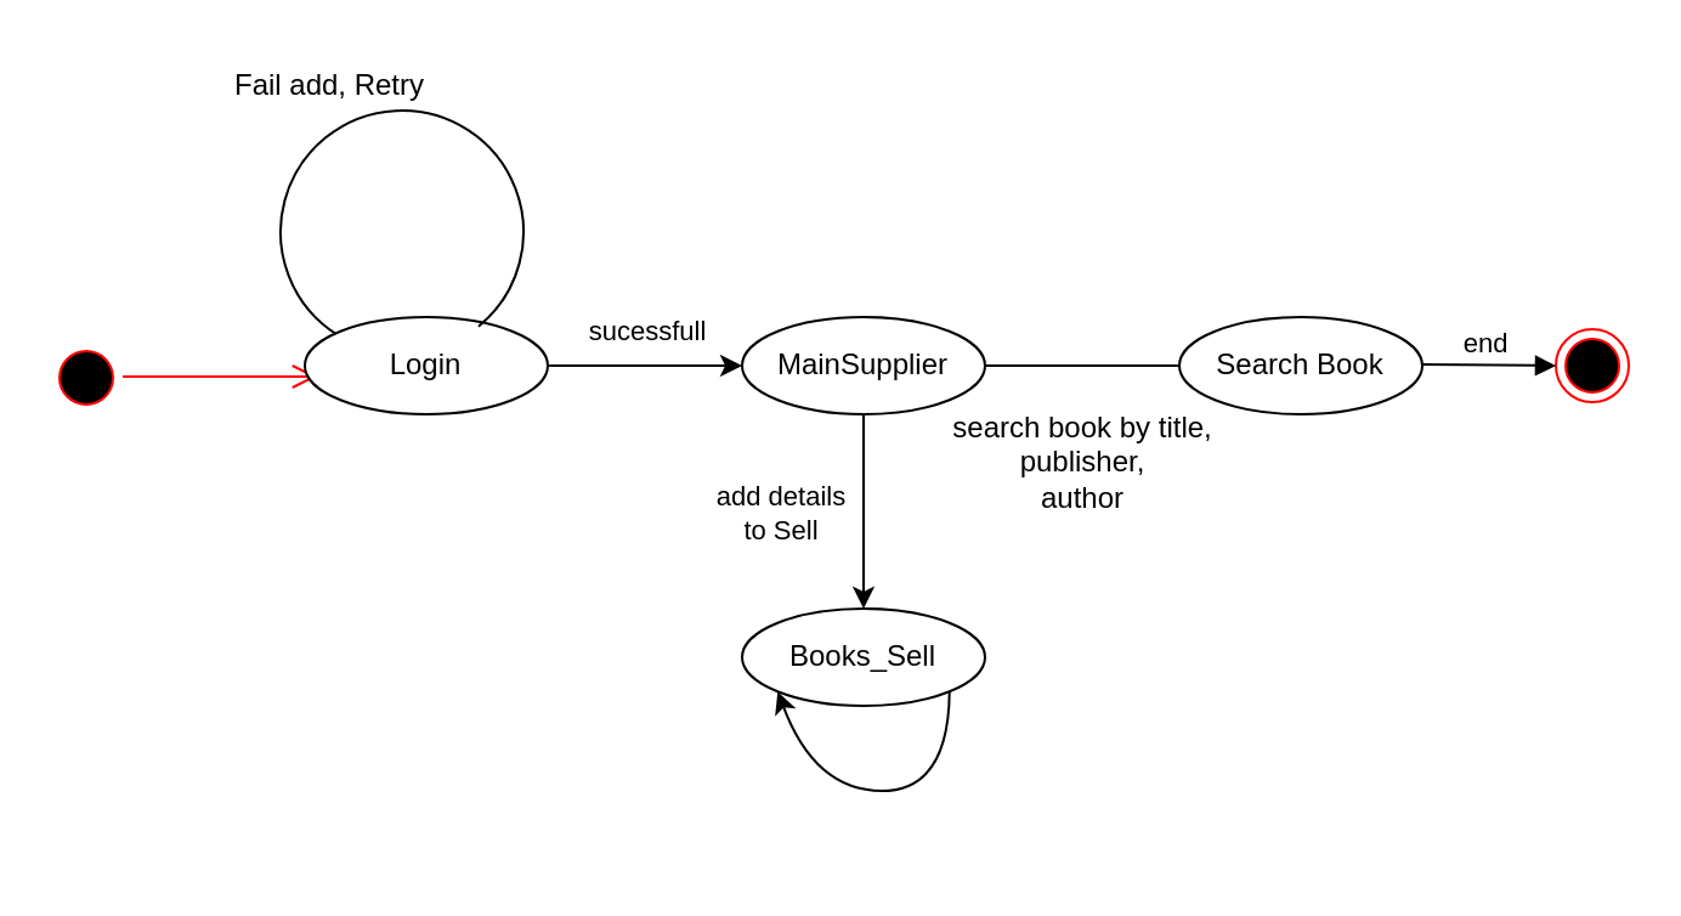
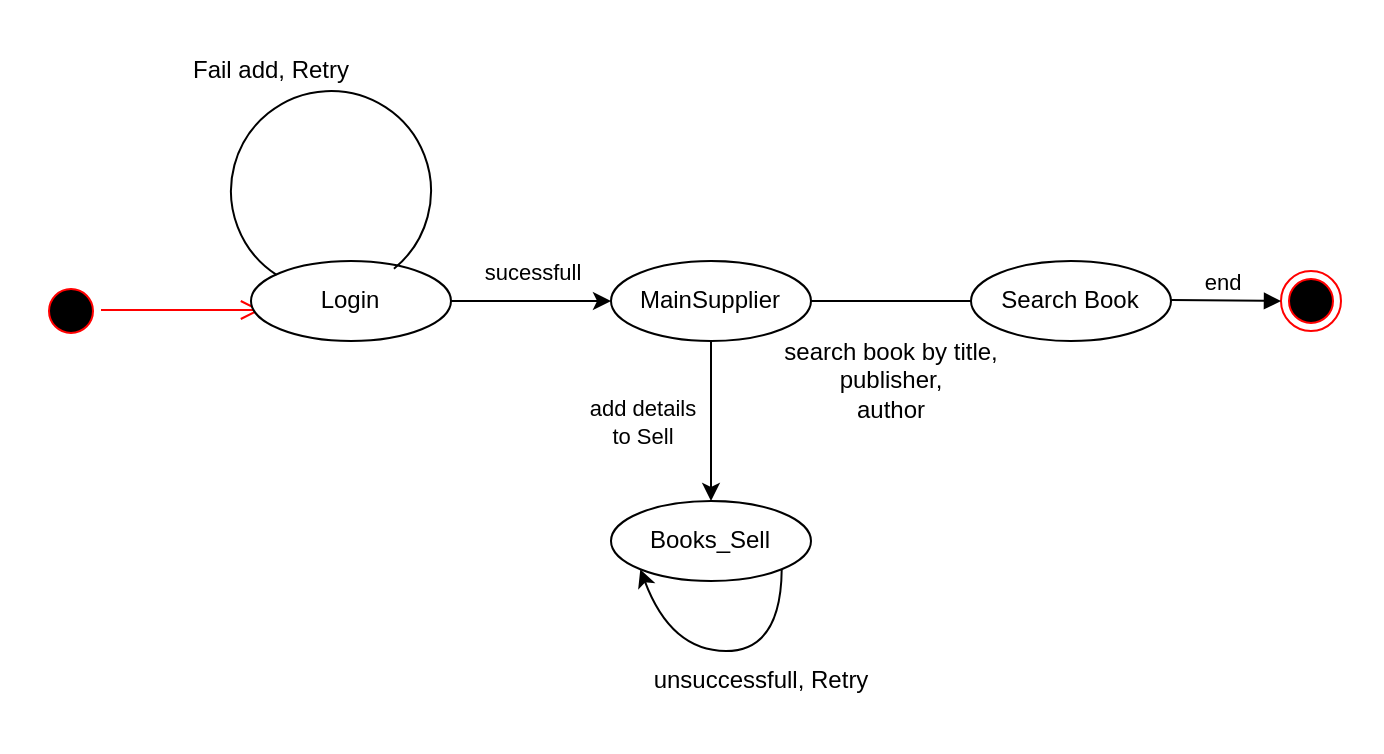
+ <mxCell id="15" value="unsuccessfull, Retry&lt;br&gt;" style="text;html=1;align=center;verticalAlign=middle;resizable=0;points=[];autosize=1;strokeColor=none;fillColor=none;" vertex="1" parent="1"><mxGeometry x="315" y="325" width="130" height="30" as="geometry" /></mxCell>
